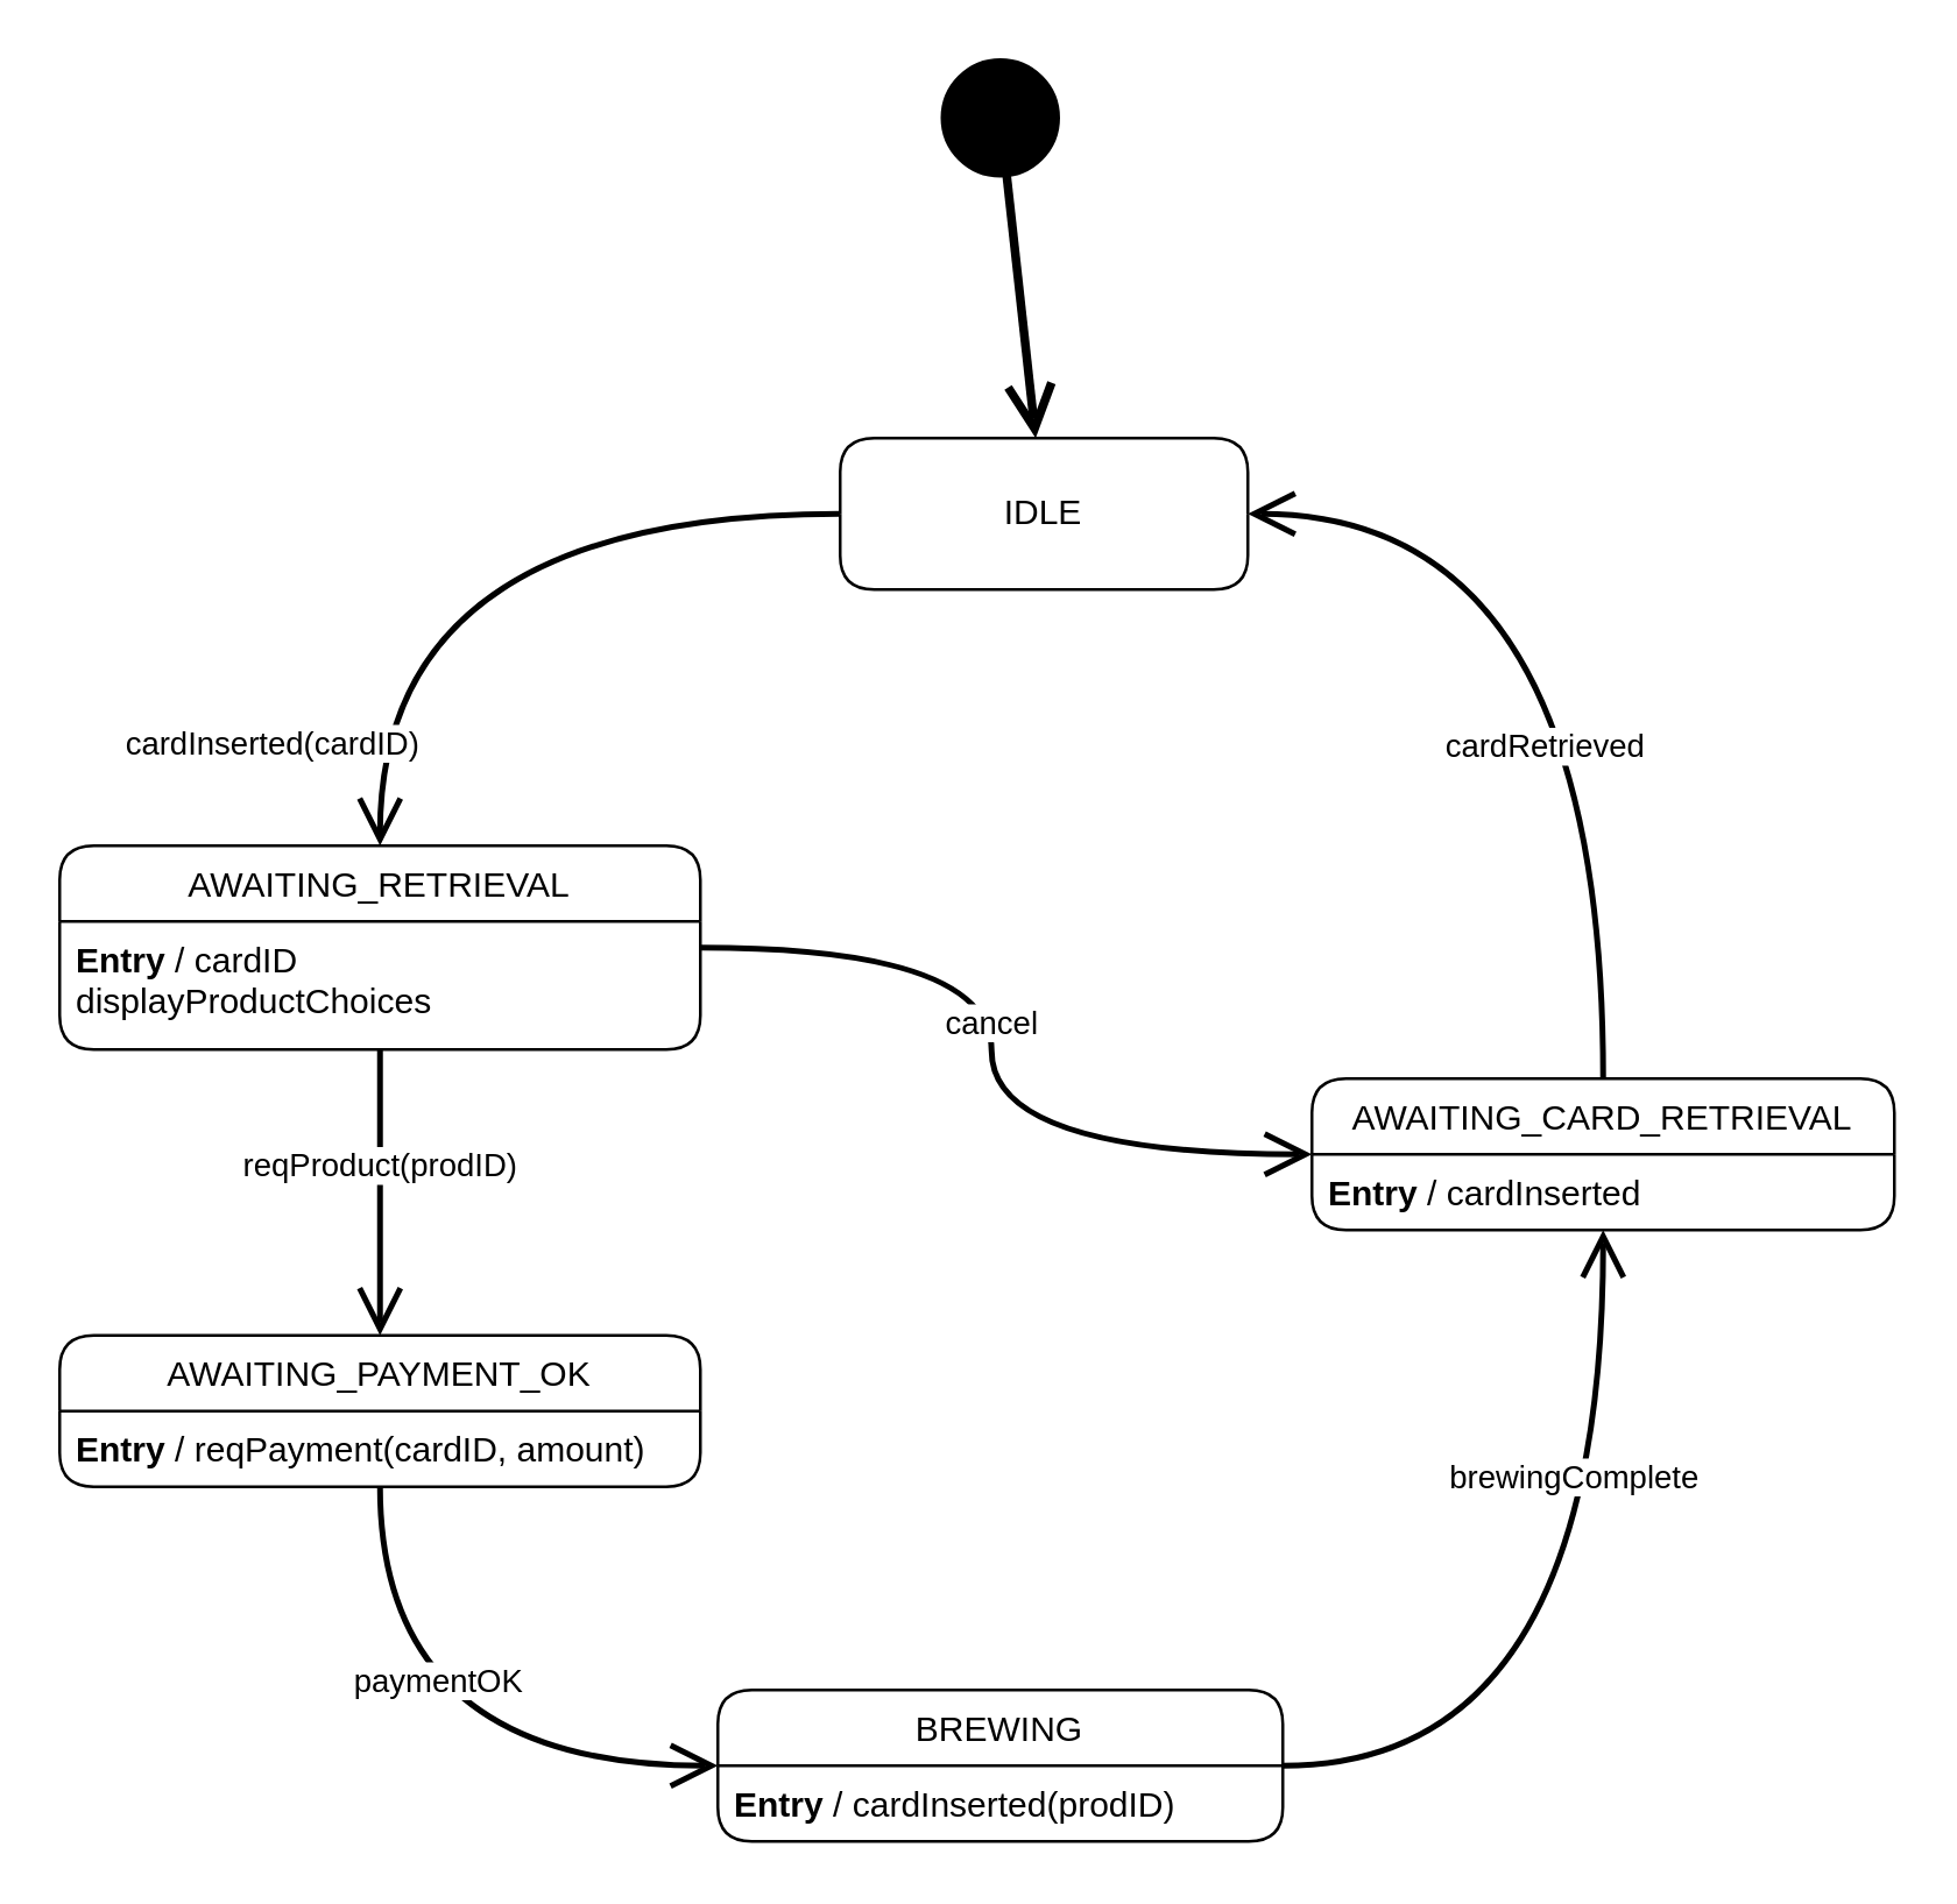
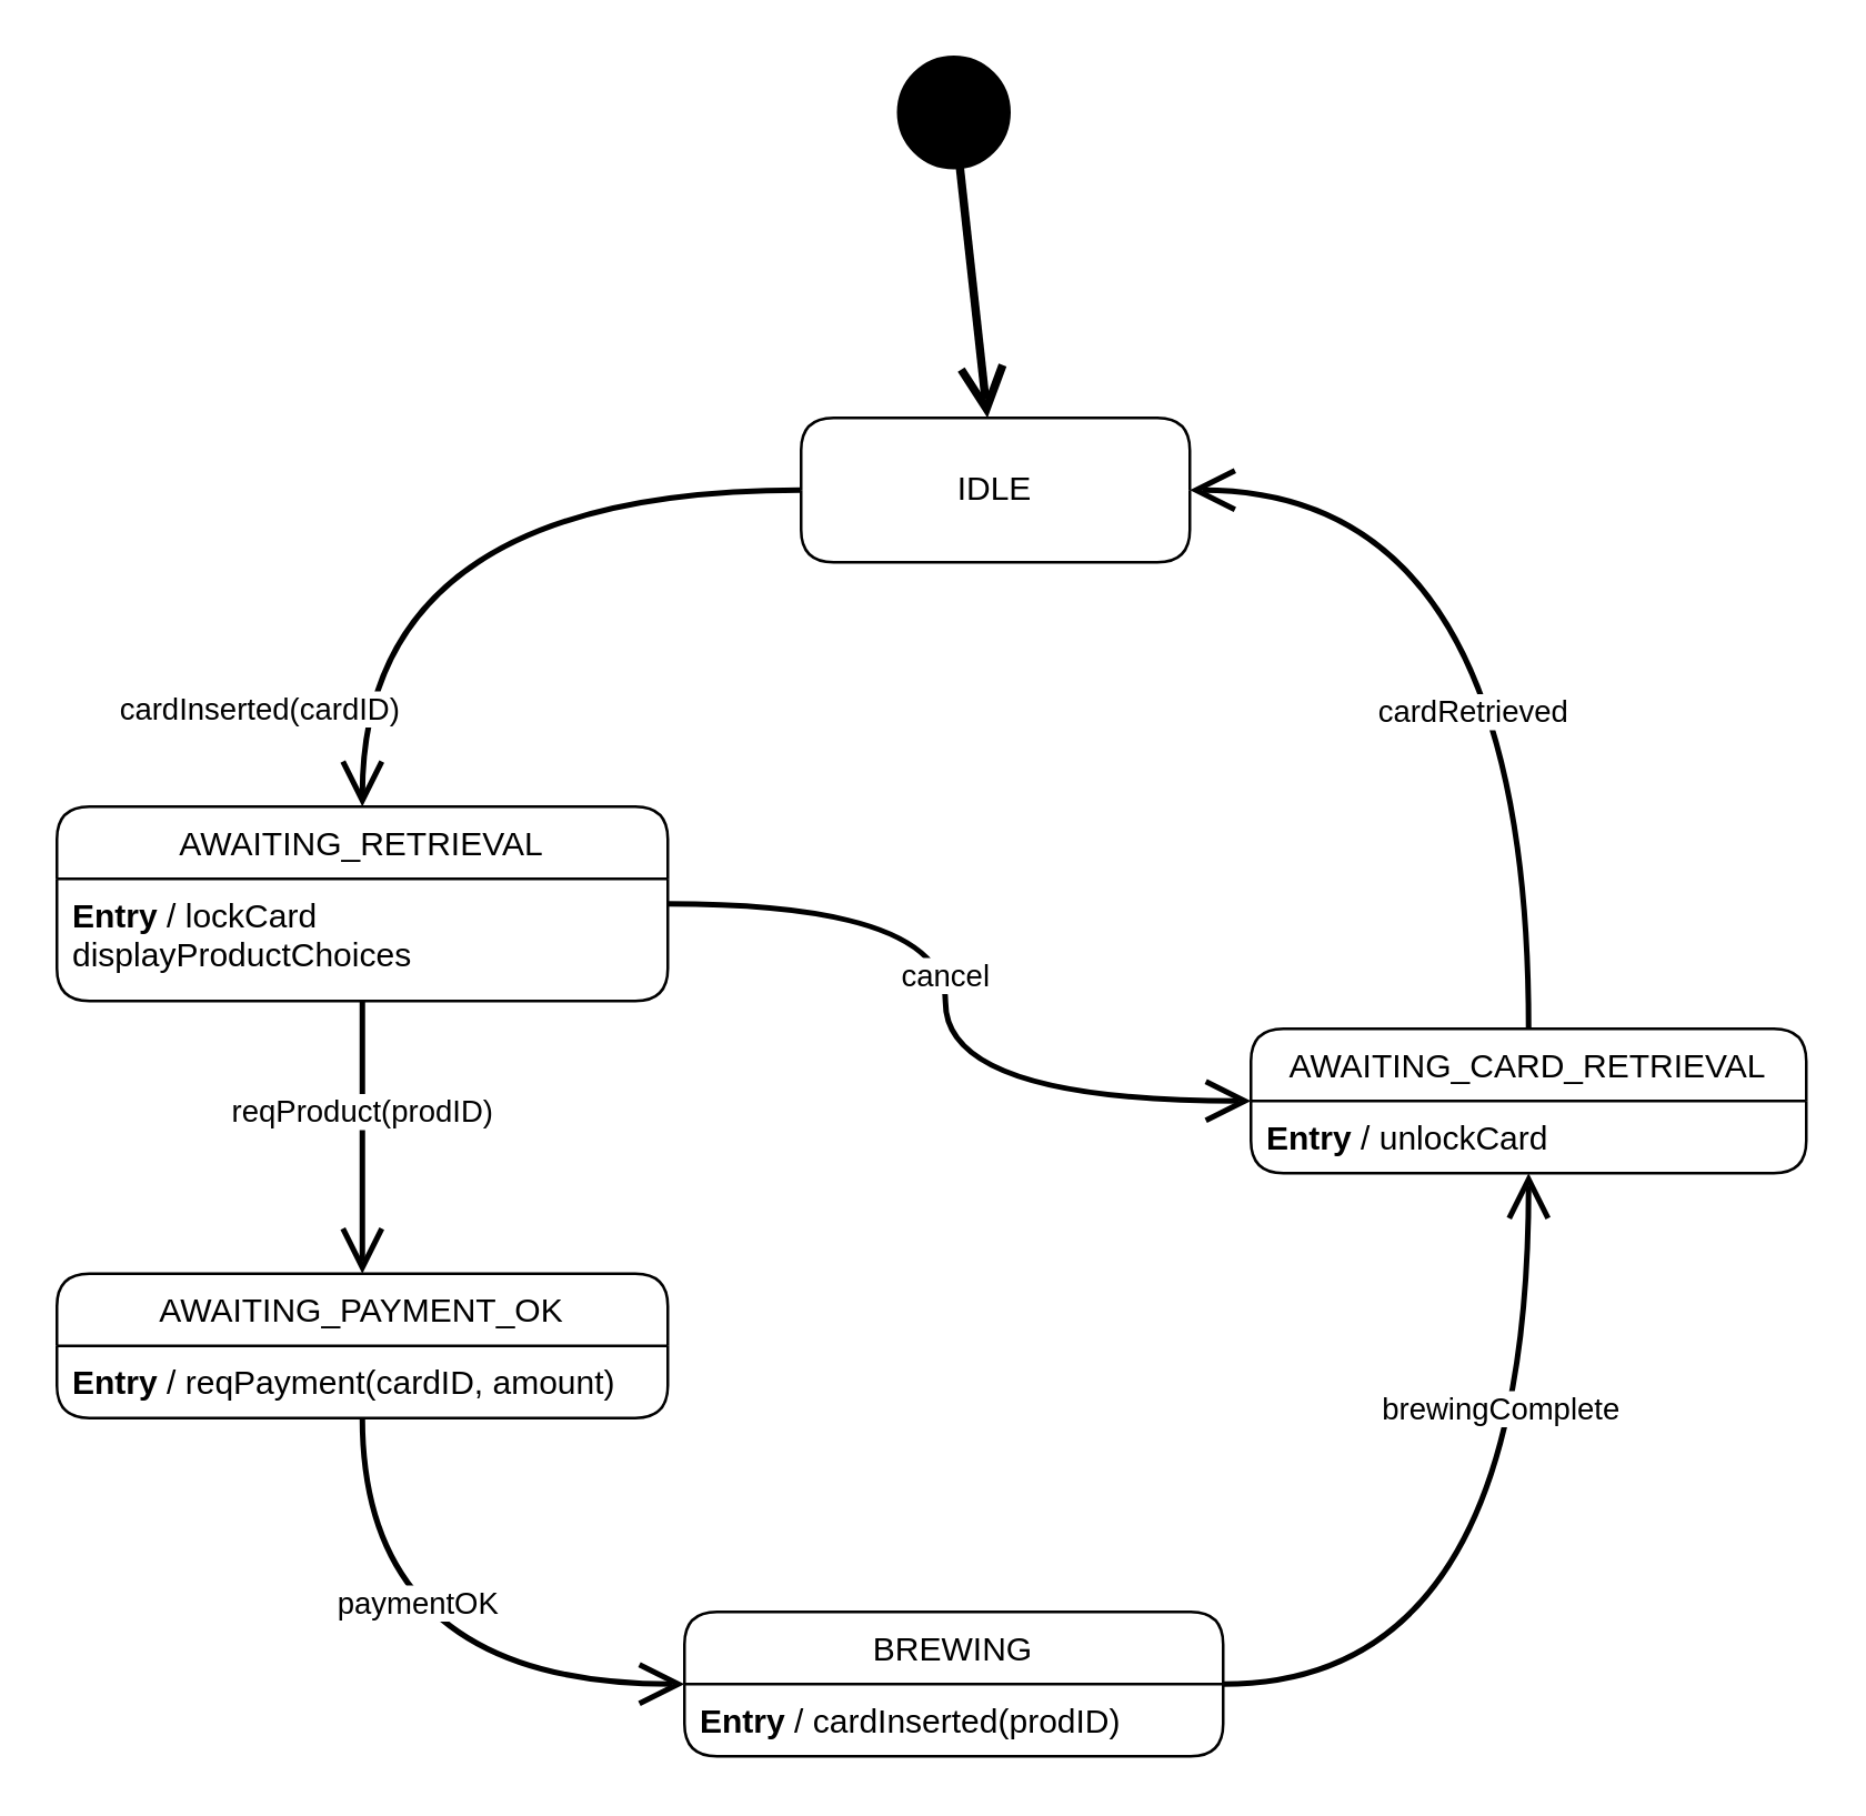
- <mxCell id="4" value="&lt;b&gt;Entry&lt;/b&gt; / cardID&lt;br&gt;displayProductChoices" style="text;strokeColor=none;fillColor=none;align=left;verticalAlign=top;spacingLeft=4;spacingRight=4;overflow=hidden;rotatable=0;points=[[0,0.5],[1,0.5]];portConstraint=eastwest;html=1;" parent="3" vertex="1"><mxGeometry y="26" width="220" height="44" as="geometry" /></mxCell>
+ <mxCell id="4" value="&lt;b&gt;Entry&lt;/b&gt; / lockCard&lt;br&gt;displayProductChoices" style="text;strokeColor=none;fillColor=none;align=left;verticalAlign=top;spacingLeft=4;spacingRight=4;overflow=hidden;rotatable=0;points=[[0,0.5],[1,0.5]];portConstraint=eastwest;html=1;" parent="3" vertex="1"><mxGeometry y="26" width="220" height="44" as="geometry" /></mxCell>
- <mxCell id="10" value="&lt;b&gt;Entry&lt;/b&gt; / cardInserted" style="text;strokeColor=none;fillColor=none;align=left;verticalAlign=top;spacingLeft=4;spacingRight=4;overflow=hidden;rotatable=0;points=[[0,0.5],[1,0.5]];portConstraint=eastwest;fontStyle=0;html=1;" parent="9" vertex="1"><mxGeometry y="26" width="200" height="26" as="geometry" /></mxCell>
+ <mxCell id="10" value="&lt;b&gt;Entry&lt;/b&gt; / unlockCard" style="text;strokeColor=none;fillColor=none;align=left;verticalAlign=top;spacingLeft=4;spacingRight=4;overflow=hidden;rotatable=0;points=[[0,0.5],[1,0.5]];portConstraint=eastwest;fontStyle=0;html=1;" parent="9" vertex="1"><mxGeometry y="26" width="200" height="26" as="geometry" /></mxCell>
